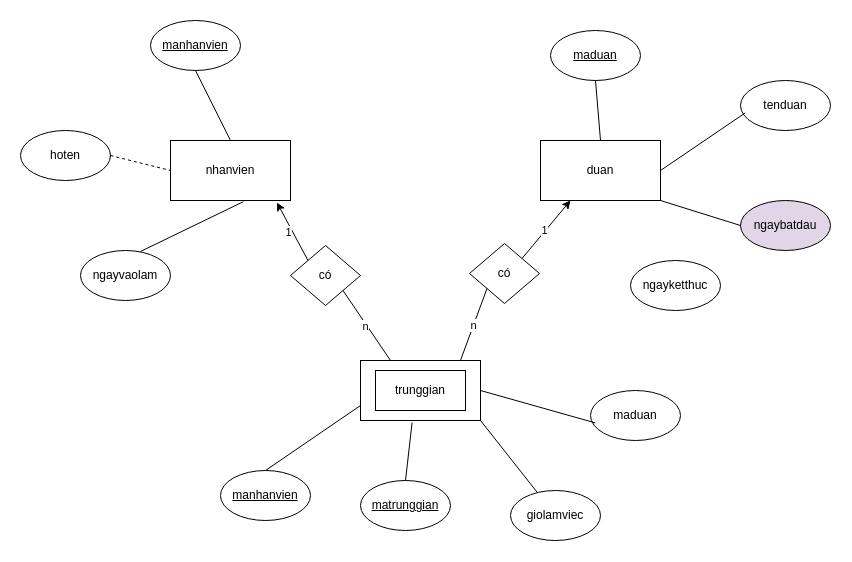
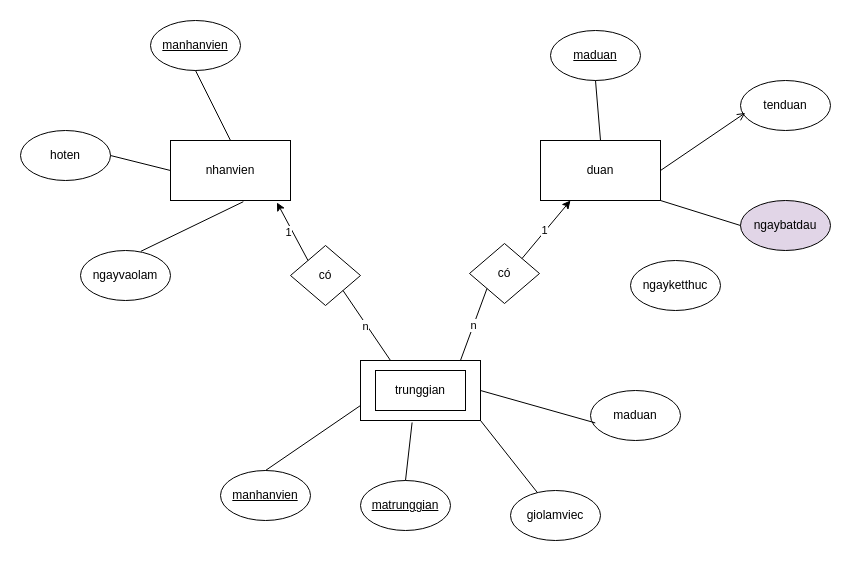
- <mxCell id="15" value="" style="endArrow=none;html=1;rounded=0;entryX=0.053;entryY=0.648;entryDx=0;entryDy=0;entryPerimeter=0;exitX=1;exitY=0.5;exitDx=0;exitDy=0;" parent="1" source="3" target="8" edge="1"><mxGeometry width="50" height="50" relative="1" as="geometry"><mxPoint x="430" y="260" as="sourcePoint" /><mxPoint x="480" y="210" as="targetPoint" /></mxGeometry></mxCell>
+ <mxCell id="15" value="" style="endArrow=open;html=1;rounded=0;entryX=0.053;entryY=0.648;entryDx=0;entryDy=0;entryPerimeter=0;exitX=1;exitY=0.5;exitDx=0;exitDy=0;" parent="1" source="3" target="8" edge="1"><mxGeometry width="50" height="50" relative="1" as="geometry"><mxPoint x="430" y="260" as="sourcePoint" /><mxPoint x="480" y="210" as="targetPoint" /></mxGeometry></mxCell>
- <mxCell id="12" value="" style="endArrow=none;html=1;rounded=0;exitX=1;exitY=0.5;exitDx=0;exitDy=0;entryX=0;entryY=0.5;entryDx=0;entryDy=0;dashed=1;" parent="1" source="5" target="2" edge="1"><mxGeometry width="50" height="50" relative="1" as="geometry"><mxPoint x="380" y="260" as="sourcePoint" /><mxPoint x="430" y="210" as="targetPoint" /></mxGeometry></mxCell>
+ <mxCell id="12" value="" style="endArrow=none;html=1;rounded=0;exitX=1;exitY=0.5;exitDx=0;exitDy=0;entryX=0;entryY=0.5;entryDx=0;entryDy=0;" parent="1" source="5" target="2" edge="1"><mxGeometry width="50" height="50" relative="1" as="geometry"><mxPoint x="380" y="260" as="sourcePoint" /><mxPoint x="430" y="210" as="targetPoint" /></mxGeometry></mxCell>
